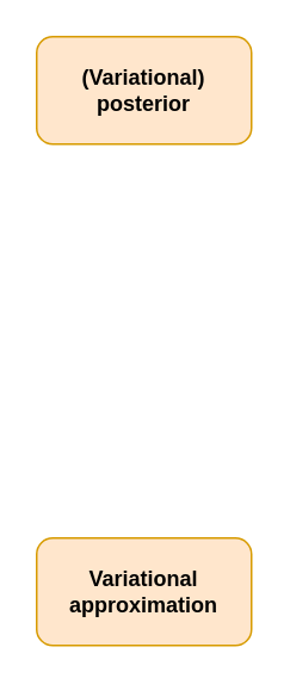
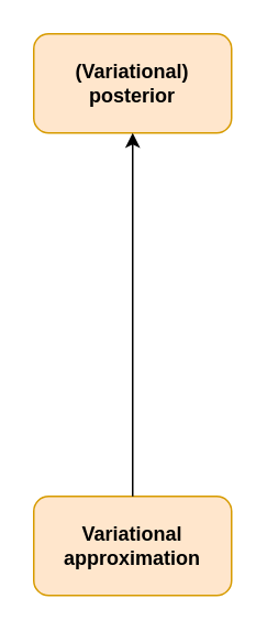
+ <mxCell id="4" value="" style="endArrow=classic;html=1;fontSize=9;entryX=0.5;entryY=1;entryDx=0;entryDy=0;exitX=0.5;exitY=0;exitDx=0;exitDy=0;fillColor=#f8cecc;strokeColor=#000000;" edge="1" parent="1" source="3" target="2"><mxGeometry width="50" height="50" relative="1" as="geometry"><mxPoint x="30" y="420" as="sourcePoint" /><mxPoint x="80" y="370" as="targetPoint" /></mxGeometry></mxCell>
